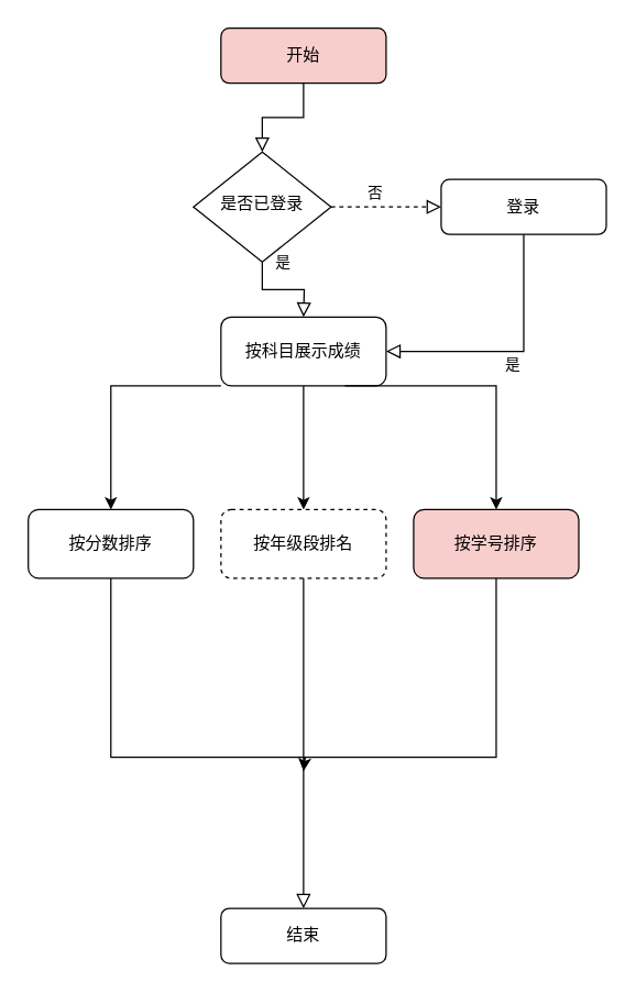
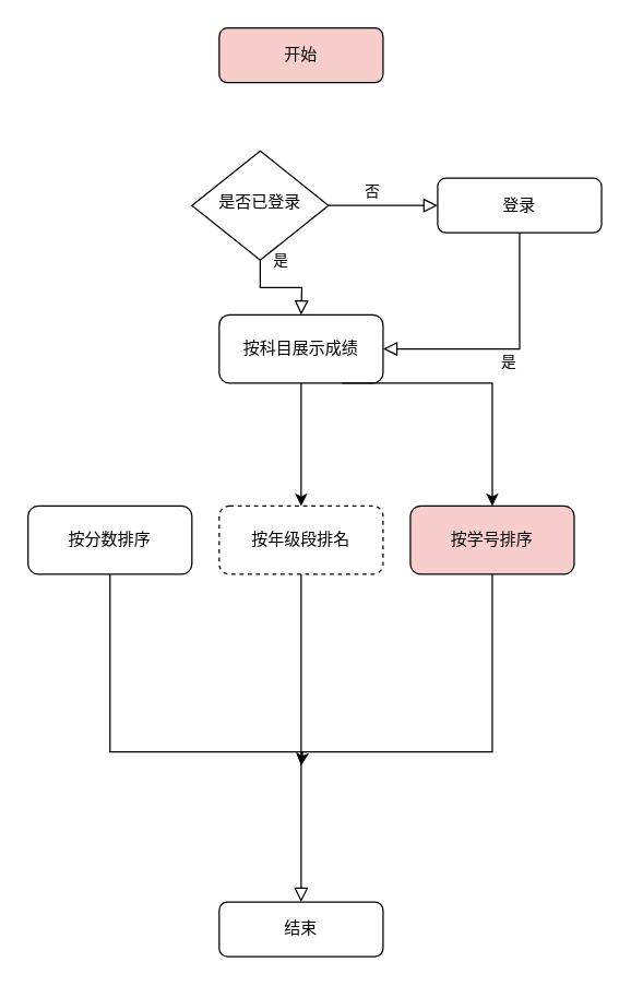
- <mxCell id="2" value="" style="rounded=0;html=1;jettySize=auto;orthogonalLoop=1;fontSize=11;endArrow=block;endFill=0;endSize=8;strokeWidth=1;shadow=0;labelBackgroundColor=none;edgeStyle=orthogonalEdgeStyle;" edge="1" parent="1" source="3" target="6"><mxGeometry relative="1" as="geometry" /></mxCell>
- <mxCell id="5" value="否" style="edgeStyle=orthogonalEdgeStyle;rounded=0;html=1;jettySize=auto;orthogonalLoop=1;fontSize=11;endArrow=block;endFill=0;endSize=8;strokeWidth=1;shadow=0;labelBackgroundColor=none;dashed=1;" edge="1" parent="1" source="6" target="7"><mxGeometry x="-0.2" y="10" relative="1" as="geometry"><mxPoint as="offset" /></mxGeometry></mxCell>
+ <mxCell id="5" value="否" style="edgeStyle=orthogonalEdgeStyle;rounded=0;html=1;jettySize=auto;orthogonalLoop=1;fontSize=11;endArrow=block;endFill=0;endSize=8;strokeWidth=1;shadow=0;labelBackgroundColor=none;" edge="1" parent="1" source="6" target="7"><mxGeometry x="-0.2" y="10" relative="1" as="geometry"><mxPoint as="offset" /></mxGeometry></mxCell>
- <mxCell id="14" value="" style="edgeStyle=orthogonalEdgeStyle;rounded=0;orthogonalLoop=1;jettySize=auto;html=1;" edge="1" parent="1" source="15" target="17"><mxGeometry relative="1" as="geometry"><Array as="points"><mxPoint x="80" y="280" /></Array></mxGeometry></mxCell>
